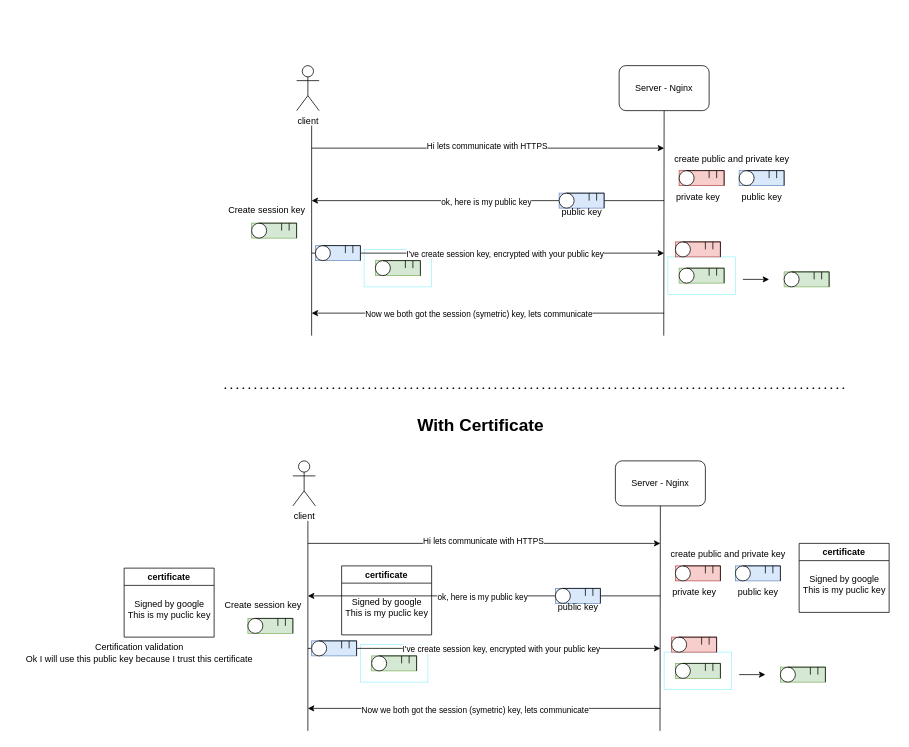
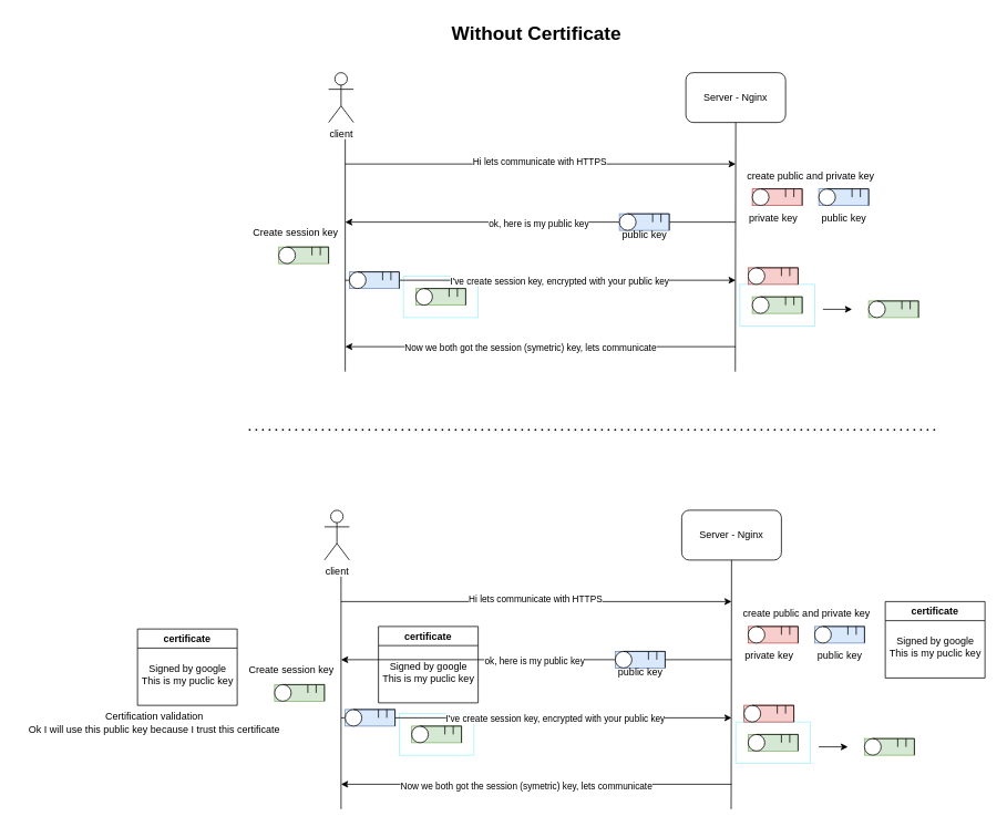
+ <mxCell id="76" value="&lt;font style=&quot;font-size: 23px;&quot;&gt;&lt;b&gt;Without Certificate&lt;/b&gt;&lt;/font&gt;" style="text;html=1;align=center;verticalAlign=middle;resizable=0;points=[];autosize=1;strokeColor=none;fillColor=none;" vertex="1" parent="1"><mxGeometry x="530" y="20" width="230" height="40" as="geometry" /></mxCell>
- <mxCell id="152" value="&lt;font style=&quot;font-size: 23px;&quot;&gt;&lt;b&gt;With Certificate&lt;/b&gt;&lt;/font&gt;" style="text;html=1;align=center;verticalAlign=middle;resizable=0;points=[];autosize=1;strokeColor=none;fillColor=none;" vertex="1" parent="1"><mxGeometry x="545" y="547" width="190" height="40" as="geometry" /></mxCell>
